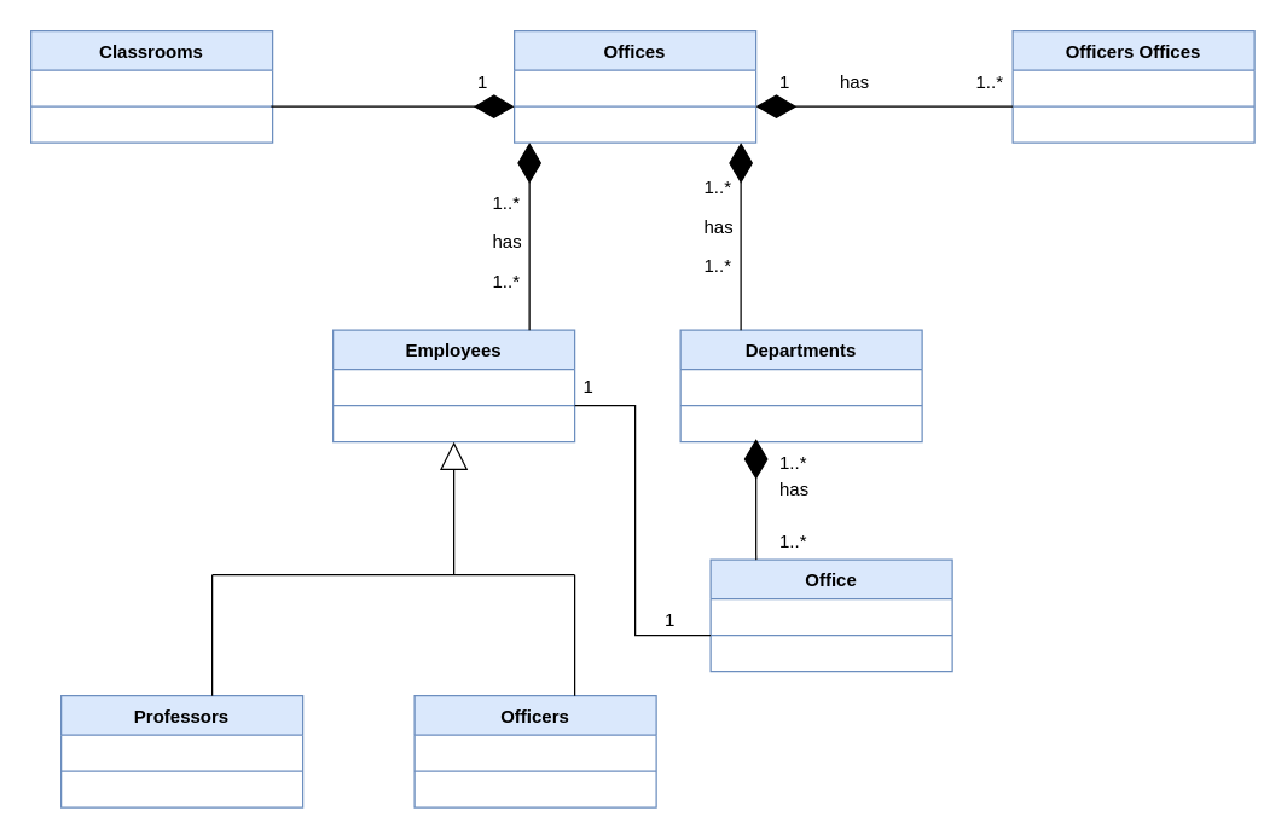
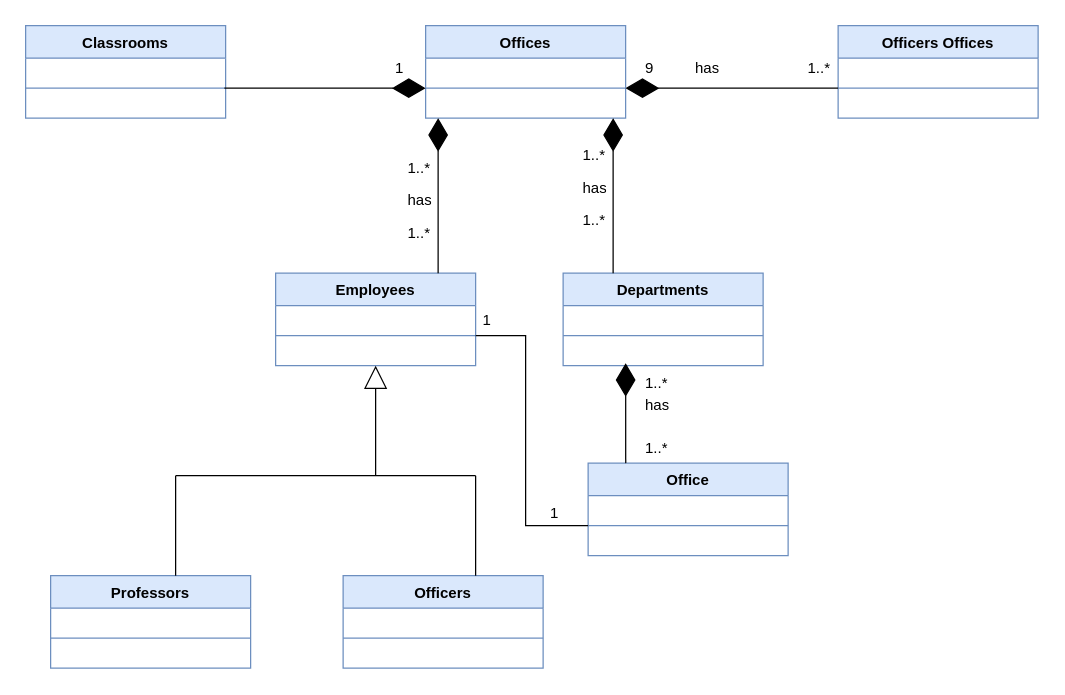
- <mxCell id="23" value="1&amp;nbsp; &amp;nbsp; &amp;nbsp; &amp;nbsp; &amp;nbsp; has" style="text;strokeColor=none;fillColor=none;align=left;verticalAlign=top;spacingLeft=4;spacingRight=4;overflow=hidden;rotatable=0;points=[[0,0.5],[1,0.5]];portConstraint=eastwest;whiteSpace=wrap;html=1;" vertex="1" parent="1"><mxGeometry x="510" y="40" width="100" height="26" as="geometry" /></mxCell>
+ <mxCell id="23" value="9&amp;nbsp; &amp;nbsp; &amp;nbsp; &amp;nbsp; &amp;nbsp; has" style="text;strokeColor=none;fillColor=none;align=left;verticalAlign=top;spacingLeft=4;spacingRight=4;overflow=hidden;rotatable=0;points=[[0,0.5],[1,0.5]];portConstraint=eastwest;whiteSpace=wrap;html=1;" vertex="1" parent="1"><mxGeometry x="510" y="40" width="100" height="26" as="geometry" /></mxCell>
